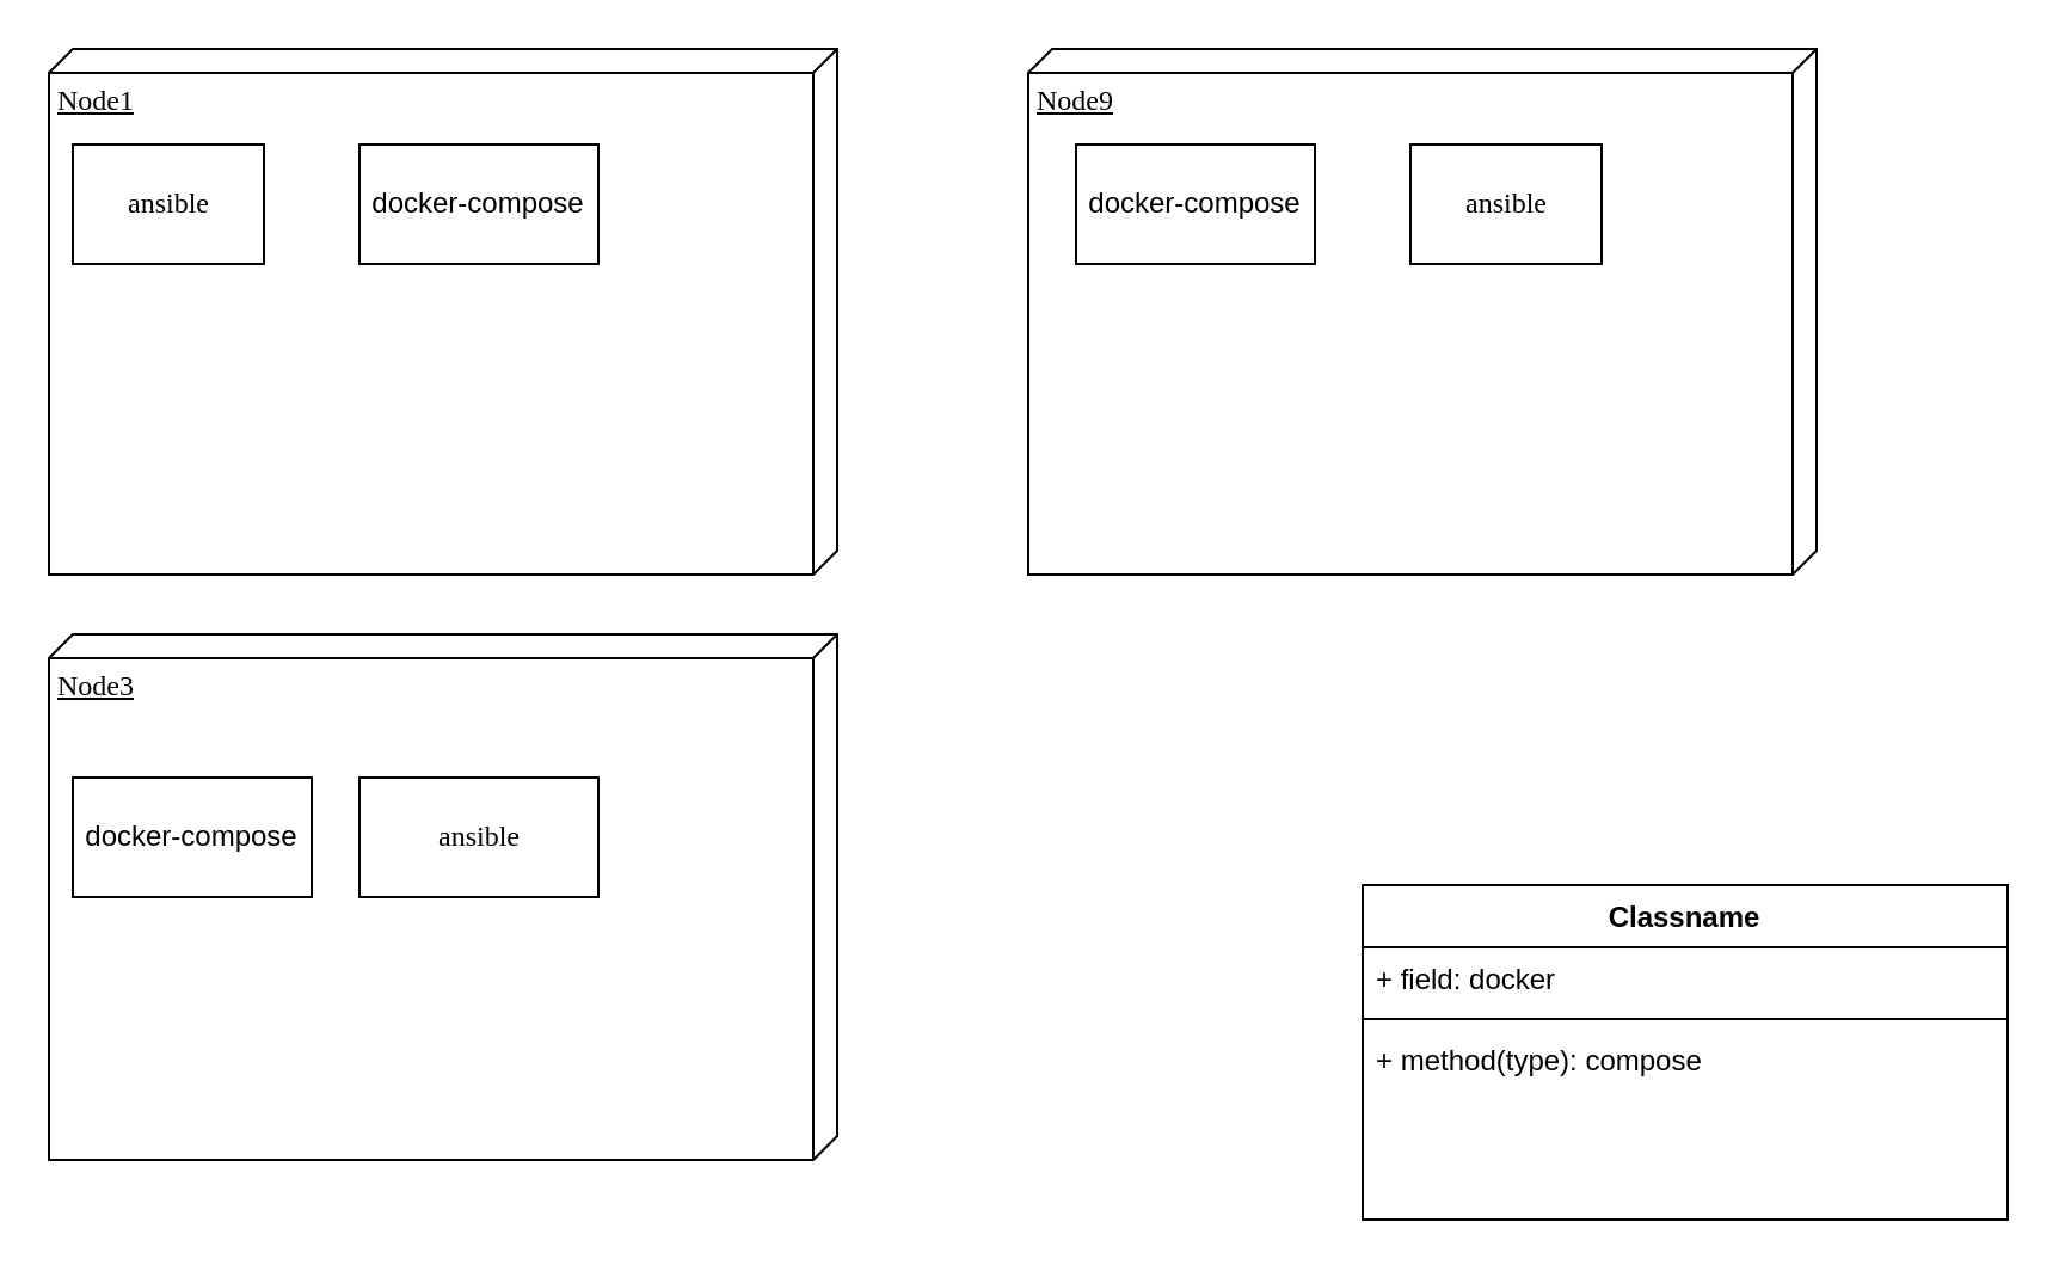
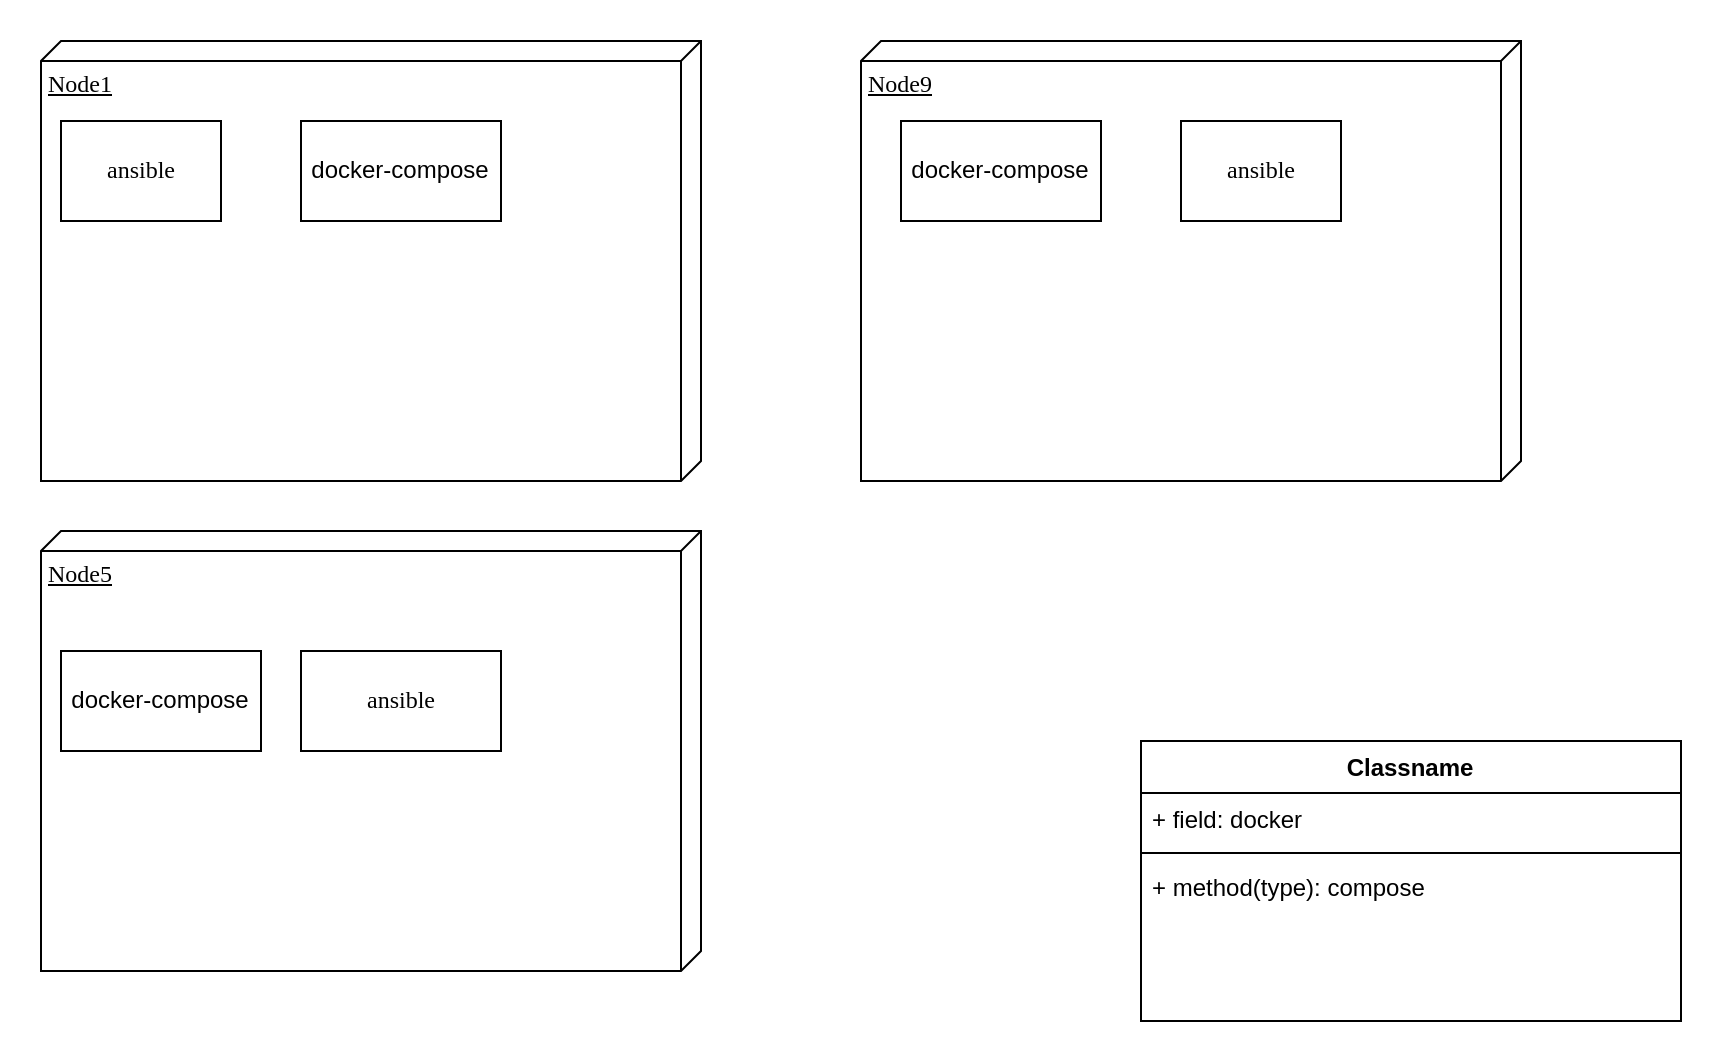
- <mxCell id="8" value="Node3" style="verticalAlign=top;align=left;spacingTop=8;spacingLeft=2;spacingRight=12;shape=cube;size=10;direction=south;fontStyle=4;html=1;rounded=0;shadow=0;comic=0;labelBackgroundColor=none;strokeWidth=1;fontFamily=Verdana;fontSize=12" vertex="1" parent="1"><mxGeometry x="20" y="265" width="330" height="220" as="geometry" /></mxCell>
+ <mxCell id="8" value="Node5" style="verticalAlign=top;align=left;spacingTop=8;spacingLeft=2;spacingRight=12;shape=cube;size=10;direction=south;fontStyle=4;html=1;rounded=0;shadow=0;comic=0;labelBackgroundColor=none;strokeWidth=1;fontFamily=Verdana;fontSize=12" vertex="1" parent="1"><mxGeometry x="20" y="265" width="330" height="220" as="geometry" /></mxCell>
